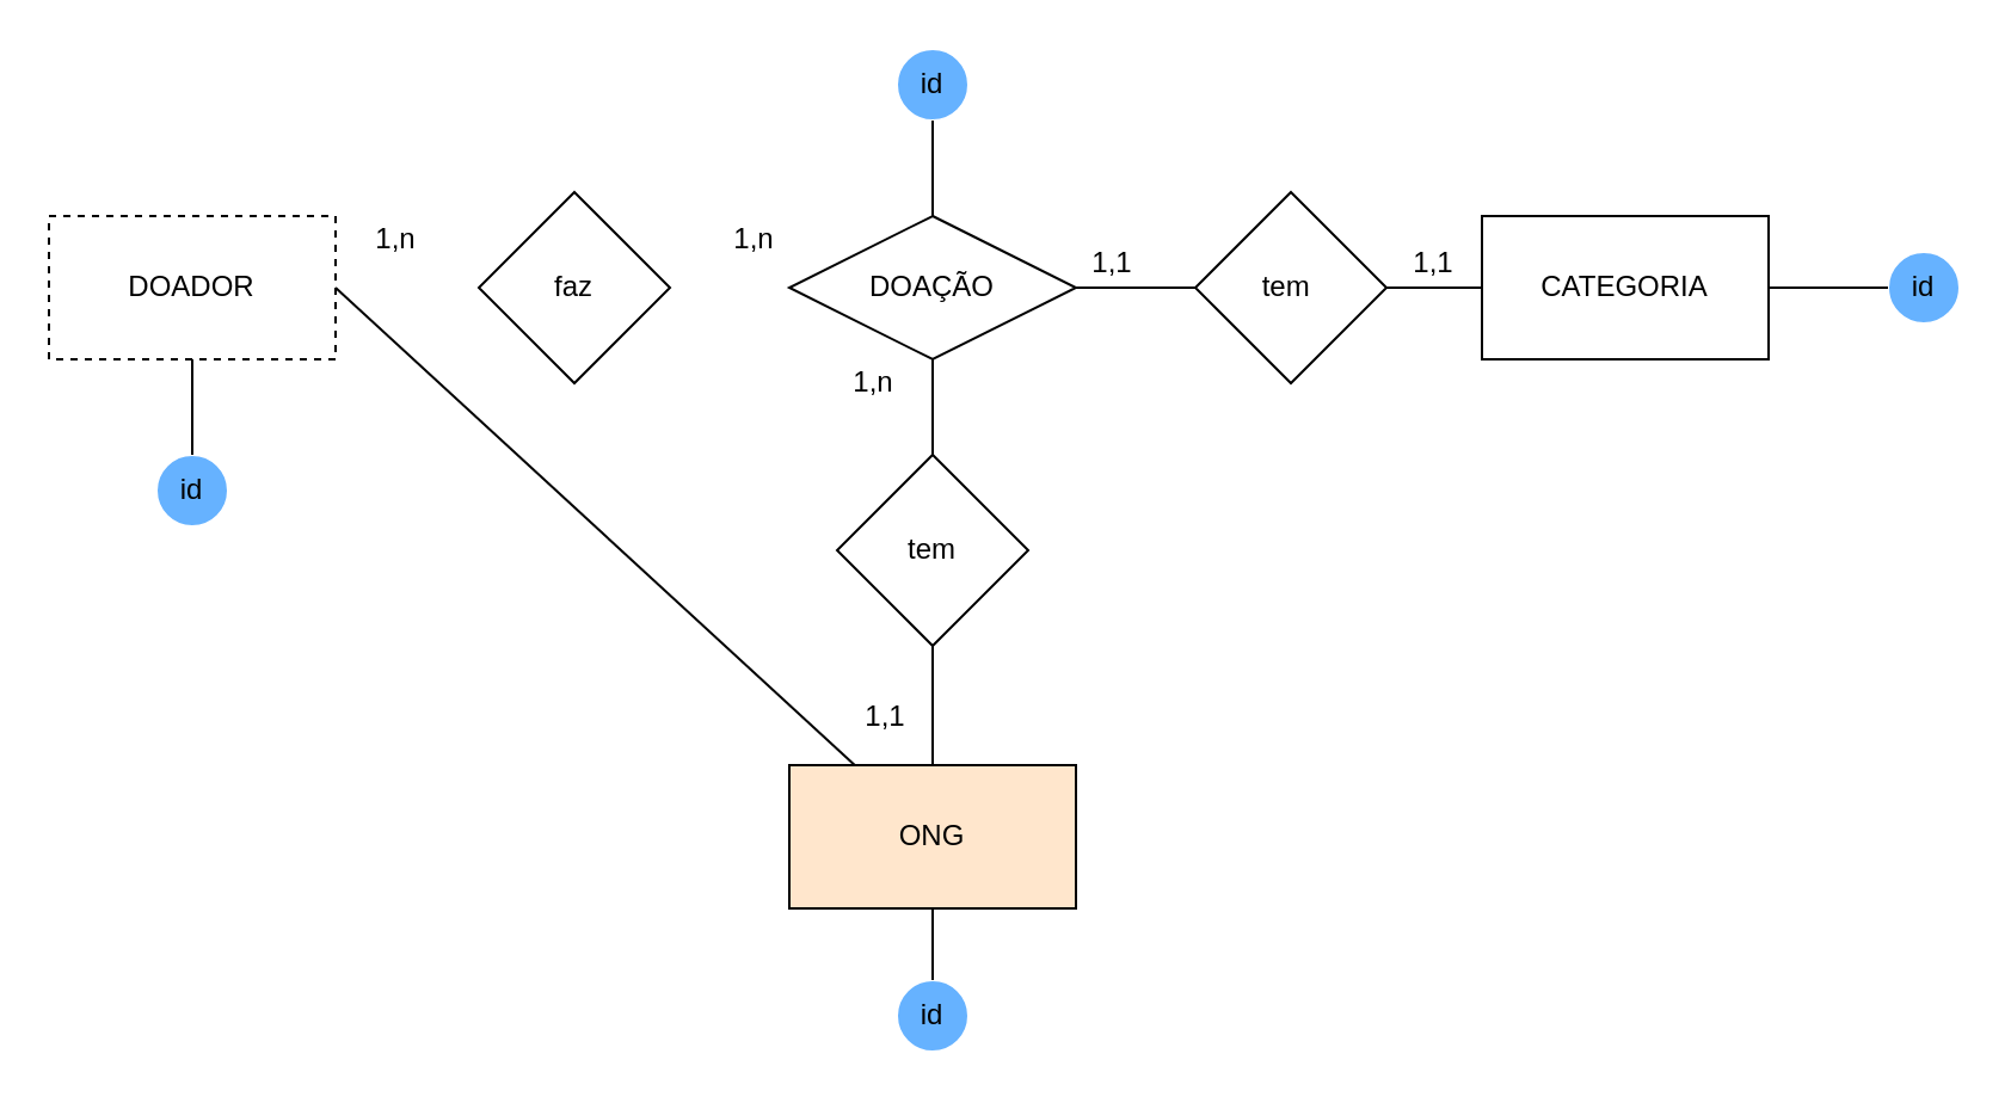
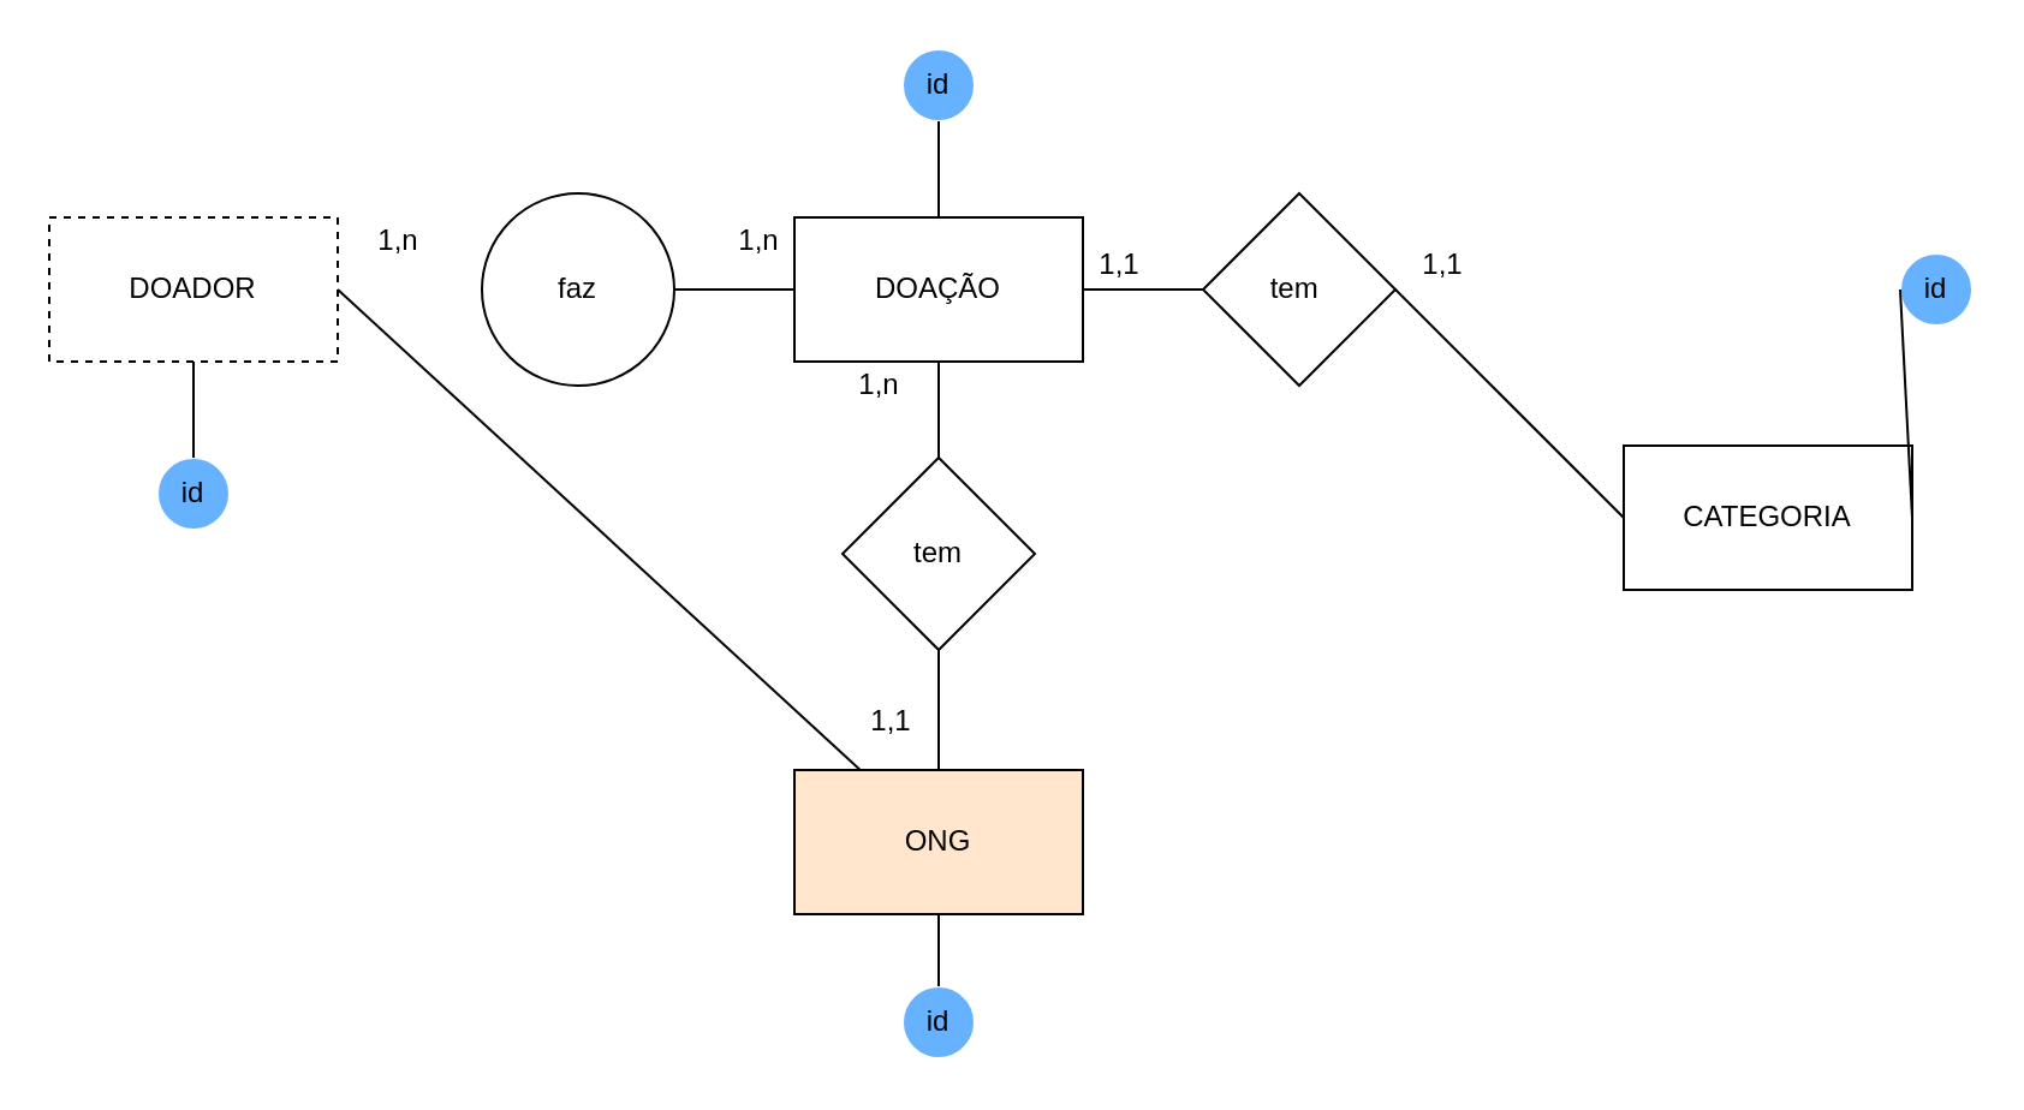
- <mxCell id="11" value="&lt;font style=&quot;vertical-align: inherit&quot;&gt;&lt;font style=&quot;vertical-align: inherit&quot;&gt;faz&lt;/font&gt;&lt;/font&gt;" style="rhombus;whiteSpace=wrap;html=1;" parent="1" vertex="1"><mxGeometry x="200" y="80" width="80" height="80" as="geometry" /></mxCell>
+ <mxCell id="11" value="&lt;font style=&quot;vertical-align: inherit&quot;&gt;&lt;font style=&quot;vertical-align: inherit&quot;&gt;faz&lt;/font&gt;&lt;/font&gt;" style="ellipse;whiteSpace=wrap;html=1;" parent="1" vertex="1"><mxGeometry x="200" y="80" width="80" height="80" as="geometry" /></mxCell>
+ <mxCell id="13" value="" style="endArrow=none;html=1;entryX=0;entryY=0.5;entryDx=0;entryDy=0;exitX=1;exitY=0.5;exitDx=0;exitDy=0;" parent="1" source="11" target="4" edge="1"><mxGeometry width="50" height="50" relative="1" as="geometry"><mxPoint x="250" y="170" as="sourcePoint" /><mxPoint x="300" y="120" as="targetPoint" /></mxGeometry></mxCell>
- <mxCell id="4" value="&lt;font style=&quot;vertical-align: inherit&quot;&gt;&lt;font style=&quot;vertical-align: inherit&quot;&gt;DOAÇÃO&lt;/font&gt;&lt;/font&gt;" style="rhombus;whiteSpace=wrap;html=1;" parent="1" vertex="1"><mxGeometry x="330" y="90" width="120" height="60" as="geometry" /></mxCell>
+ <mxCell id="4" value="&lt;font style=&quot;vertical-align: inherit&quot;&gt;&lt;font style=&quot;vertical-align: inherit&quot;&gt;DOAÇÃO&lt;/font&gt;&lt;/font&gt;" style="rounded=0;whiteSpace=wrap;html=1;" parent="1" vertex="1"><mxGeometry x="330" y="90" width="120" height="60" as="geometry" /></mxCell>
- <mxCell id="2" value="&lt;font style=&quot;vertical-align: inherit&quot;&gt;&lt;font style=&quot;vertical-align: inherit&quot;&gt;CATEGORIA&lt;/font&gt;&lt;/font&gt;" style="rounded=0;whiteSpace=wrap;html=1;" parent="1" vertex="1"><mxGeometry x="620" y="90" width="120" height="60" as="geometry" /></mxCell>
+ <mxCell id="2" value="&lt;font style=&quot;vertical-align: inherit&quot;&gt;&lt;font style=&quot;vertical-align: inherit&quot;&gt;CATEGORIA&lt;/font&gt;&lt;/font&gt;" style="rounded=0;whiteSpace=wrap;html=1;" parent="1" vertex="1"><mxGeometry x="675" y="185" width="120" height="60" as="geometry" /></mxCell>
